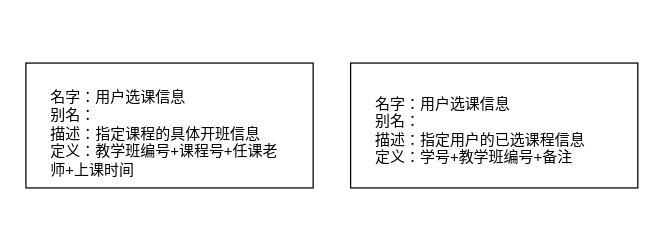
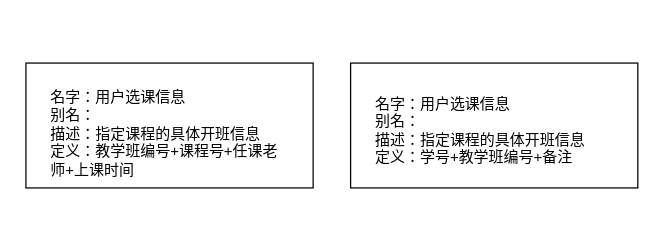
- <mxCell id="5" value="&lt;h1&gt;&lt;br&gt;&lt;/h1&gt;&lt;div&gt;名字：用户选课信息&lt;/div&gt;&lt;div&gt;别名：&lt;/div&gt;&lt;div&gt;描述：指定用户的已选课程信息&lt;/div&gt;&lt;div&gt;定义：学号+教学班编号+备注&lt;/div&gt;&lt;div&gt;&lt;span style=&quot;font-size: 12px ; font-weight: normal&quot;&gt;&lt;br&gt;&lt;/span&gt;&lt;/div&gt;" style="text;html=1;strokeColor=none;fillColor=none;spacing=5;spacingTop=-20;whiteSpace=wrap;overflow=hidden;rounded=0;" parent="1" vertex="1"><mxGeometry x="295" y="25" width="200" height="150" as="geometry" /></mxCell>
+ <mxCell id="5" value="&lt;h1&gt;&lt;br&gt;&lt;/h1&gt;&lt;div&gt;名字：用户选课信息&lt;/div&gt;&lt;div&gt;别名：&lt;/div&gt;&lt;div&gt;描述：指定课程的具体开班信息&lt;/div&gt;&lt;div&gt;定义：学号+教学班编号+备注&lt;/div&gt;&lt;div&gt;&lt;span style=&quot;font-size: 12px ; font-weight: normal&quot;&gt;&lt;br&gt;&lt;/span&gt;&lt;/div&gt;" style="text;html=1;strokeColor=none;fillColor=none;spacing=5;spacingTop=-20;whiteSpace=wrap;overflow=hidden;rounded=0;" parent="1" vertex="1"><mxGeometry x="295" y="25" width="200" height="150" as="geometry" /></mxCell>
